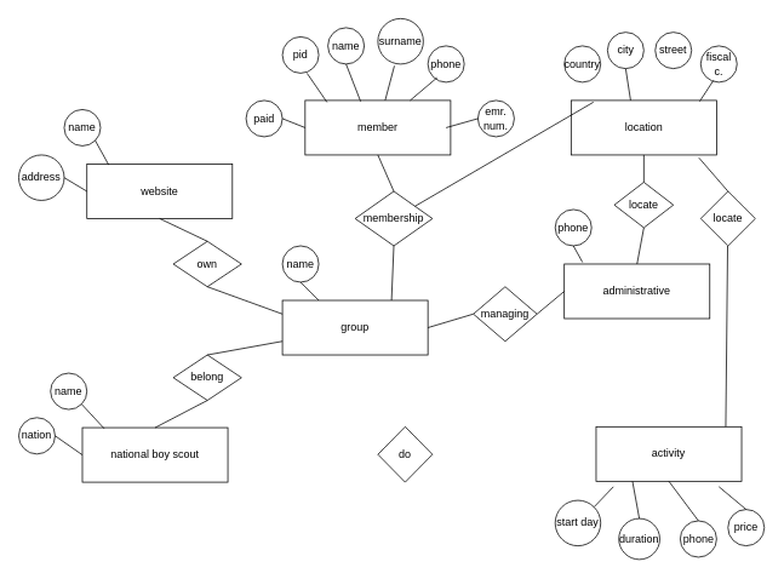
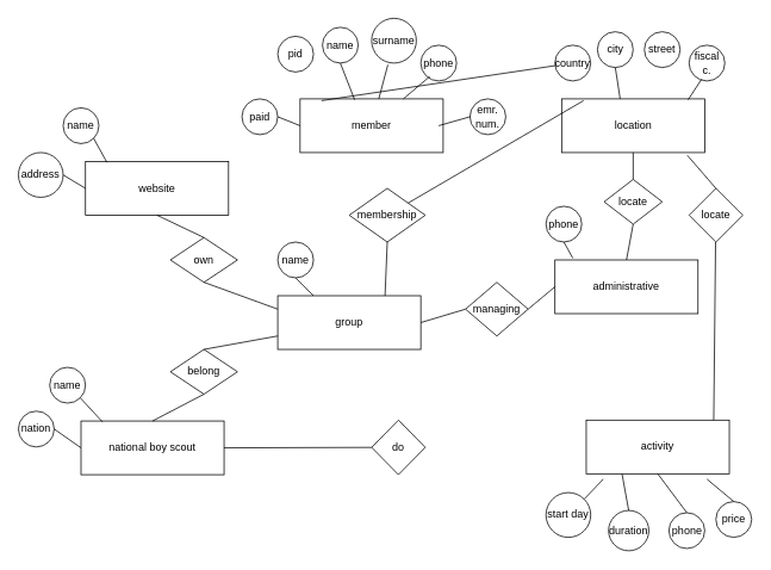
- <mxCell id="35" value="" style="endArrow=none;html=1;rounded=0;entryX=0.675;entryY=1;entryDx=0;entryDy=0;entryPerimeter=0;exitX=0.15;exitY=0.033;exitDx=0;exitDy=0;exitPerimeter=0;" edge="1" parent="1" source="30" target="34"><mxGeometry width="50" height="50" relative="1" as="geometry"><mxPoint x="395" y="300" as="sourcePoint" /><mxPoint x="445" y="250" as="targetPoint" /></mxGeometry></mxCell>
+ <mxCell id="35" value="" style="endArrow=none;html=1;rounded=0;exitX=0.15;exitY=0.033;exitDx=0;exitDy=0;exitPerimeter=0;" edge="1" parent="1" source="30" target="46"><mxGeometry width="50" height="50" relative="1" as="geometry"><mxPoint x="395" y="300" as="sourcePoint" /><mxPoint x="445" y="250" as="targetPoint" /></mxGeometry></mxCell>
- <mxCell id="33" value="" style="endArrow=none;html=1;rounded=0;entryX=0.5;entryY=1;entryDx=0;entryDy=0;exitX=0.5;exitY=0;exitDx=0;exitDy=0;" edge="1" parent="1" source="31" target="30"><mxGeometry width="50" height="50" relative="1" as="geometry"><mxPoint x="390" y="290" as="sourcePoint" /><mxPoint x="440" y="240" as="targetPoint" /></mxGeometry></mxCell>
+ <mxCell id="68" value="" style="endArrow=none;html=1;rounded=0;exitX=1;exitY=0.5;exitDx=0;exitDy=0;entryX=0;entryY=0.5;entryDx=0;entryDy=0;" edge="1" parent="1" source="24" target="67"><mxGeometry width="50" height="50" relative="1" as="geometry"><mxPoint x="310" y="509" as="sourcePoint" /><mxPoint x="360" y="459" as="targetPoint" /></mxGeometry></mxCell>
